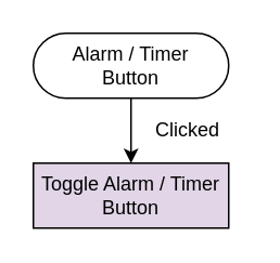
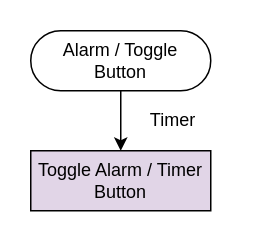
- <mxCell id="4" value="Alarm / Timer&lt;div&gt;Button&lt;/div&gt;" style="html=1;dashed=0;whiteSpace=wrap;shape=mxgraph.dfd.start" vertex="1" parent="1"><mxGeometry x="20" y="20" width="120" height="40" as="geometry" /></mxCell>
+ <mxCell id="4" value="Alarm / Toggle&lt;div&gt;Button&lt;/div&gt;" style="html=1;dashed=0;whiteSpace=wrap;shape=mxgraph.dfd.start" vertex="1" parent="1"><mxGeometry x="20" y="20" width="120" height="40" as="geometry" /></mxCell>
- <mxCell id="5" value="Clicked" style="text;html=1;align=center;verticalAlign=middle;whiteSpace=wrap;rounded=0;" vertex="1" parent="1"><mxGeometry x="80" y="60" width="70" height="40" as="geometry" /></mxCell>
+ <mxCell id="5" value="Timer" style="text;html=1;align=center;verticalAlign=middle;whiteSpace=wrap;rounded=0;" vertex="1" parent="1"><mxGeometry x="80" y="60" width="70" height="40" as="geometry" /></mxCell>
